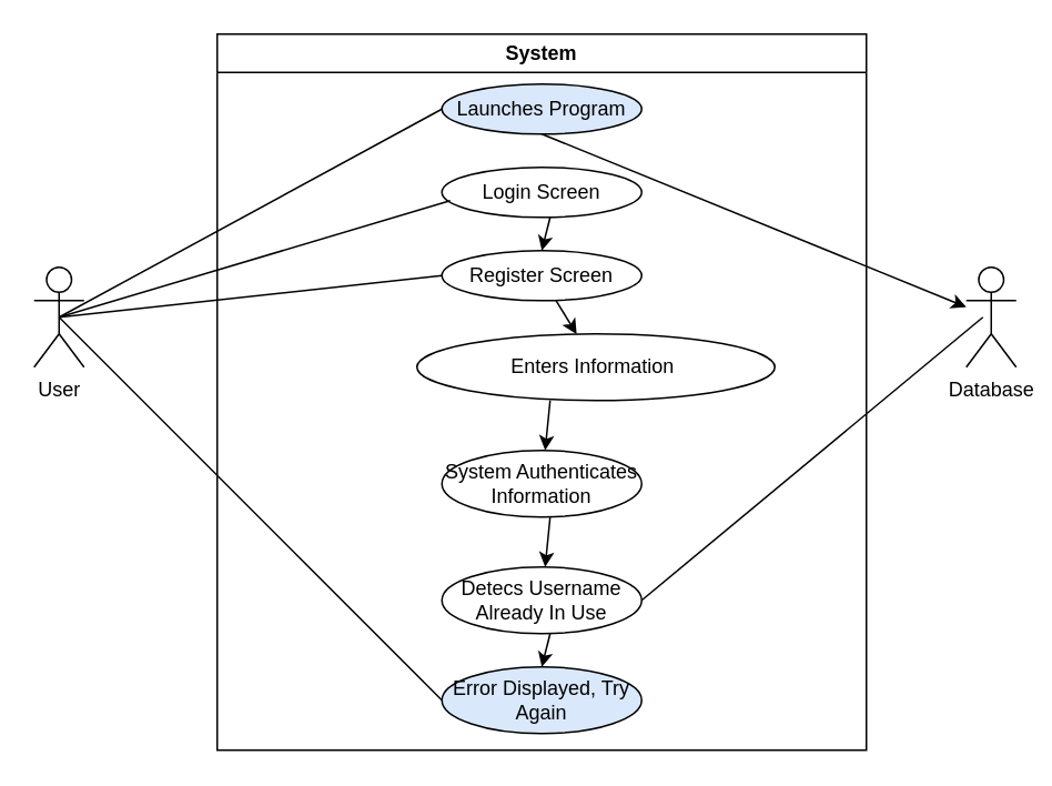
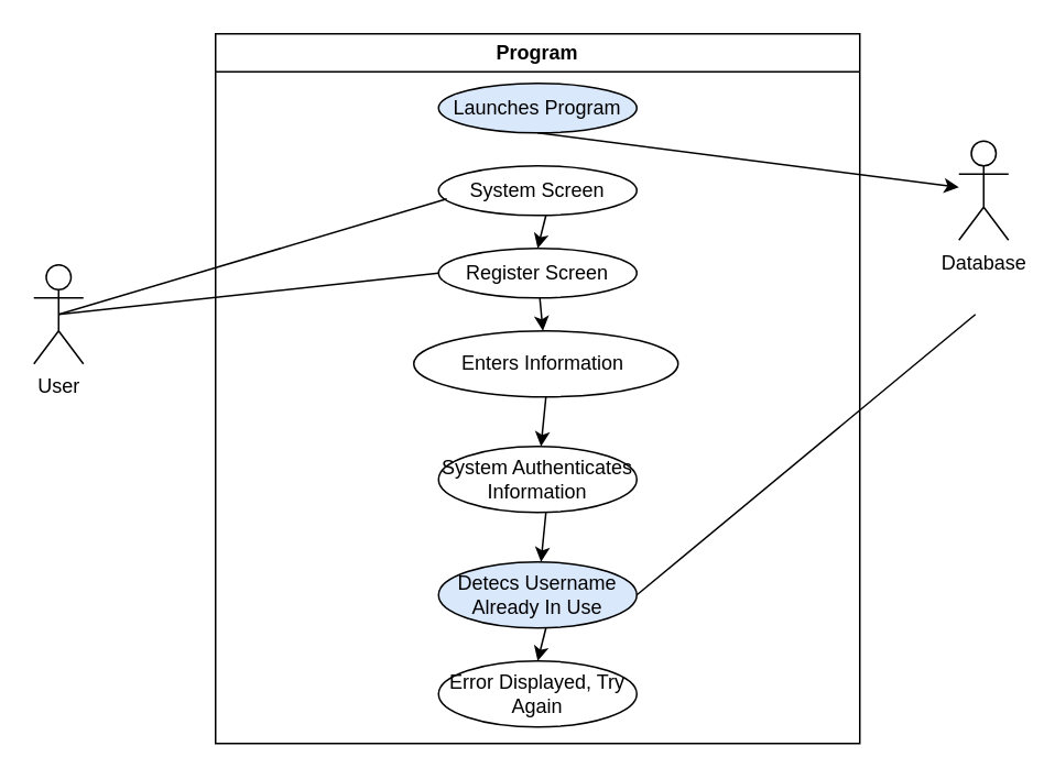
- <mxCell id="2" value="System" style="swimlane;whiteSpace=wrap;html=1;" vertex="1" parent="1"><mxGeometry x="130" y="20" width="390" height="430" as="geometry" /></mxCell>
+ <mxCell id="2" value="Program" style="swimlane;whiteSpace=wrap;html=1;" vertex="1" parent="1"><mxGeometry x="130" y="20" width="390" height="430" as="geometry" /></mxCell>
- <mxCell id="6" value="Login Screen" style="ellipse;whiteSpace=wrap;html=1;" vertex="1" parent="2"><mxGeometry x="135" y="80" width="120" height="30" as="geometry" /></mxCell>
+ <mxCell id="6" value="System Screen" style="ellipse;whiteSpace=wrap;html=1;" vertex="1" parent="2"><mxGeometry x="135" y="80" width="120" height="30" as="geometry" /></mxCell>
- <mxCell id="20" value="" style="endArrow=none;html=1;rounded=0;entryX=0;entryY=0.5;entryDx=0;entryDy=0;exitX=0.5;exitY=0.5;exitDx=0;exitDy=0;exitPerimeter=0;" edge="1" parent="1" source="18" target="3"><mxGeometry width="50" height="50" relative="1" as="geometry"><mxPoint x="70" y="140" as="sourcePoint" /><mxPoint x="120" y="90" as="targetPoint" /></mxGeometry></mxCell>
- <mxCell id="19" value="Database" style="shape=umlActor;verticalLabelPosition=bottom;verticalAlign=top;html=1;outlineConnect=0;" vertex="1" parent="1"><mxGeometry x="580" y="160" width="30" height="60" as="geometry" /></mxCell>
+ <mxCell id="19" value="Database" style="shape=umlActor;verticalLabelPosition=bottom;verticalAlign=top;html=1;outlineConnect=0;" vertex="1" parent="1"><mxGeometry x="580" y="85" width="30" height="60" as="geometry" /></mxCell>
- <mxCell id="5" value="Enters Information&amp;nbsp;" style="ellipse;whiteSpace=wrap;html=1;" vertex="1" parent="2"><mxGeometry x="120" y="180" width="215" height="40" as="geometry" /></mxCell>
+ <mxCell id="5" value="Enters Information&amp;nbsp;" style="ellipse;whiteSpace=wrap;html=1;" vertex="1" parent="2"><mxGeometry x="120" y="180" width="160" height="40" as="geometry" /></mxCell>
- <mxCell id="22" value="" style="endArrow=none;html=1;rounded=0;exitX=0.5;exitY=0.5;exitDx=0;exitDy=0;exitPerimeter=0;entryX=0;entryY=0.5;entryDx=0;entryDy=0;" edge="1" parent="1" source="18" target="4"><mxGeometry width="50" height="50" relative="1" as="geometry"><mxPoint x="110" y="280" as="sourcePoint" /><mxPoint x="160" y="230" as="targetPoint" /></mxGeometry></mxCell>
- <mxCell id="7" value="Detecs Username Already In Use" style="ellipse;whiteSpace=wrap;html=1;" vertex="1" parent="2"><mxGeometry x="135" y="320" width="120" height="40" as="geometry" /></mxCell>
+ <mxCell id="7" value="Detecs Username Already In Use" style="ellipse;whiteSpace=wrap;html=1;fillColor=#dae8fc;" vertex="1" parent="2"><mxGeometry x="135" y="320" width="120" height="40" as="geometry" /></mxCell>
- <mxCell id="4" value="Error Displayed, Try Again" style="ellipse;whiteSpace=wrap;html=1;fillColor=#dae8fc;" vertex="1" parent="2"><mxGeometry x="135" y="380" width="120" height="40" as="geometry" /></mxCell>
+ <mxCell id="4" value="Error Displayed, Try Again" style="ellipse;whiteSpace=wrap;html=1;" vertex="1" parent="2"><mxGeometry x="135" y="380" width="120" height="40" as="geometry" /></mxCell>
